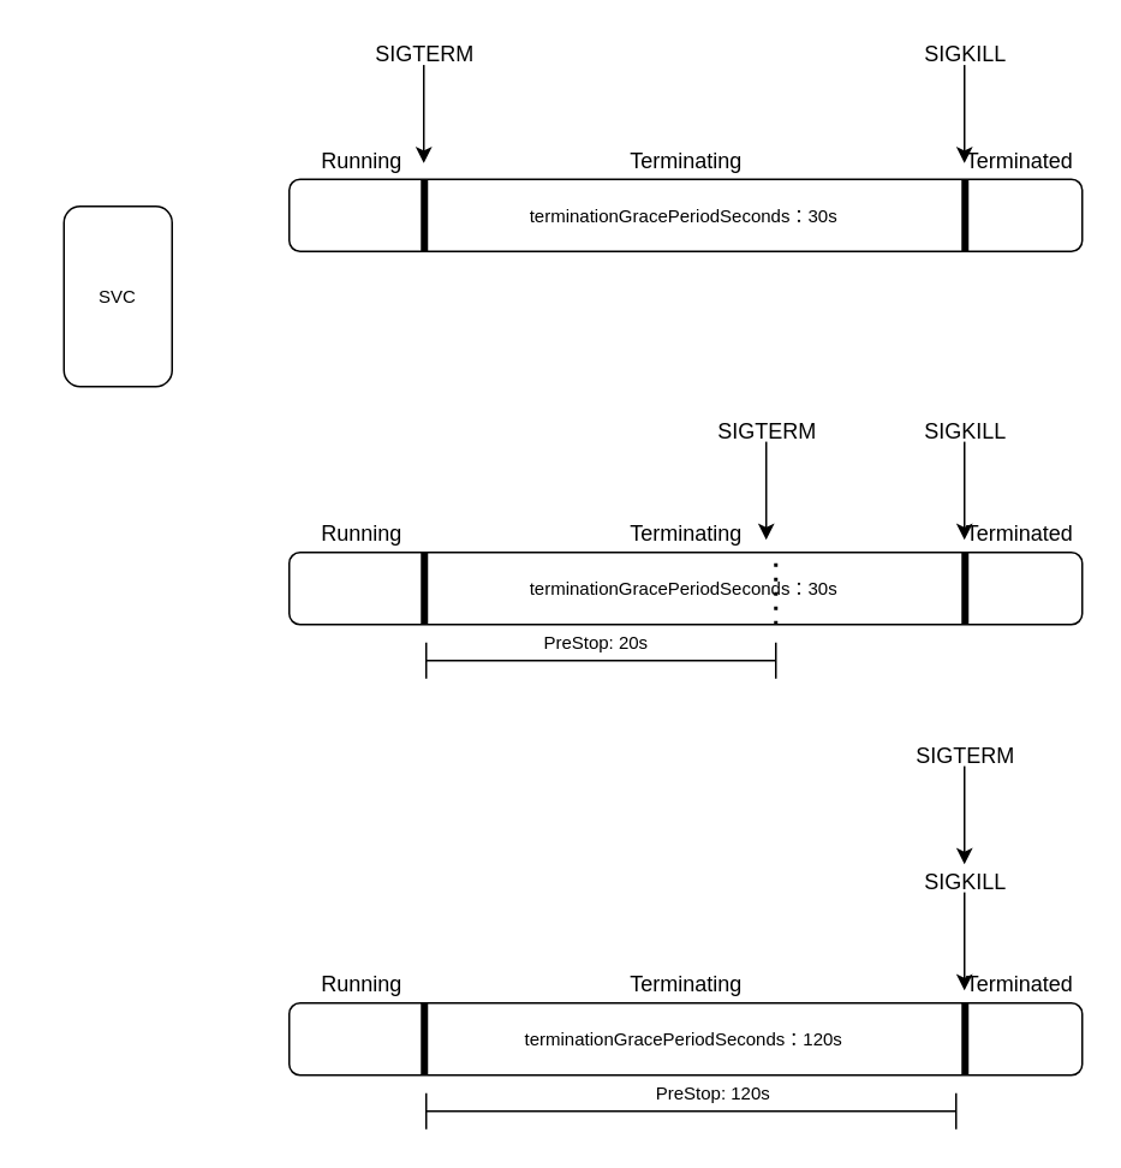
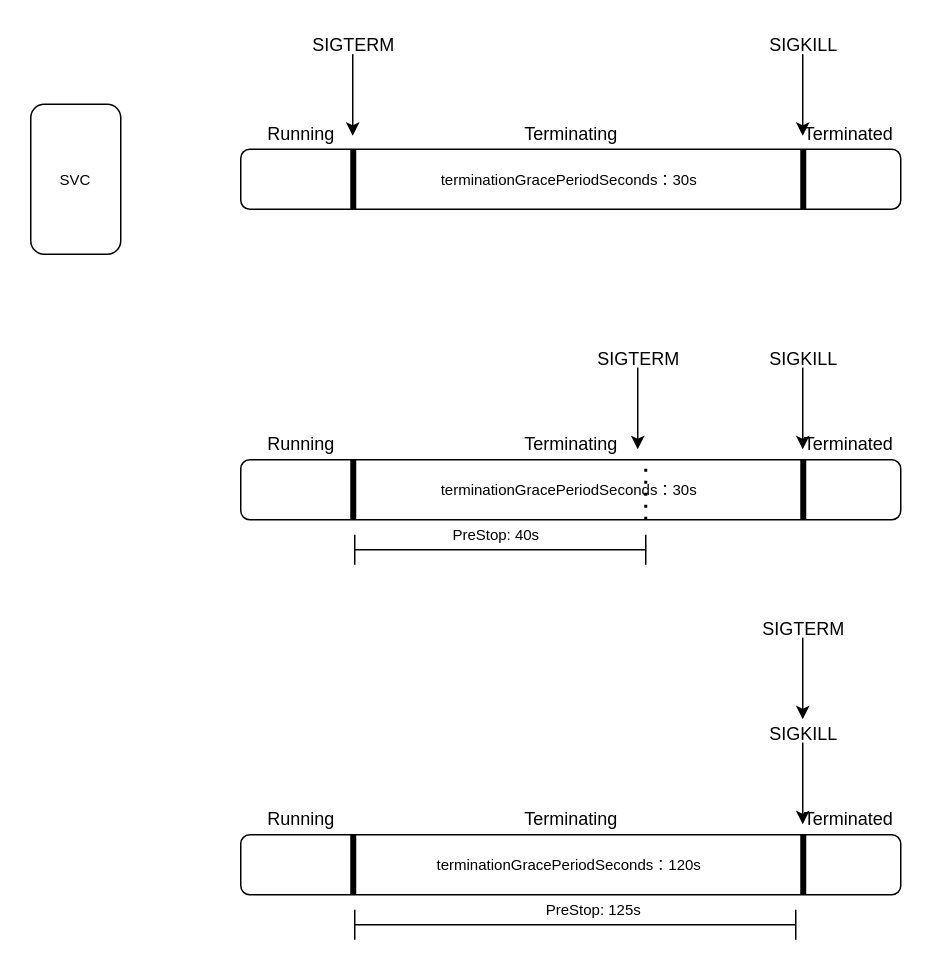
- <mxCell id="47" value="SVC" style="rounded=1;whiteSpace=wrap;html=1;fontSize=10;" vertex="1" parent="1"><mxGeometry x="35" y="114" width="60" height="100" as="geometry" /></mxCell>
+ <mxCell id="47" value="SVC" style="rounded=1;whiteSpace=wrap;html=1;fontSize=10;" vertex="1" parent="1"><mxGeometry x="20" y="69" width="60" height="100" as="geometry" /></mxCell>
- <mxCell id="30" value="PreStop: 20s" style="text;html=1;align=center;verticalAlign=middle;resizable=0;points=[];autosize=1;strokeColor=none;fillColor=none;fontSize=10;" vertex="1" parent="1"><mxGeometry x="285" y="346" width="90" height="20" as="geometry" /></mxCell>
+ <mxCell id="30" value="PreStop: 40s" style="text;html=1;align=center;verticalAlign=middle;resizable=0;points=[];autosize=1;strokeColor=none;fillColor=none;fontSize=10;" vertex="1" parent="1"><mxGeometry x="285" y="346" width="90" height="20" as="geometry" /></mxCell>
- <mxCell id="46" value="PreStop: 120s" style="text;html=1;align=center;verticalAlign=middle;resizable=0;points=[];autosize=1;strokeColor=none;fillColor=none;fontSize=10;" vertex="1" parent="1"><mxGeometry x="350" y="596" width="90" height="20" as="geometry" /></mxCell>
+ <mxCell id="46" value="PreStop: 125s" style="text;html=1;align=center;verticalAlign=middle;resizable=0;points=[];autosize=1;strokeColor=none;fillColor=none;fontSize=10;" vertex="1" parent="1"><mxGeometry x="350" y="596" width="90" height="20" as="geometry" /></mxCell>
